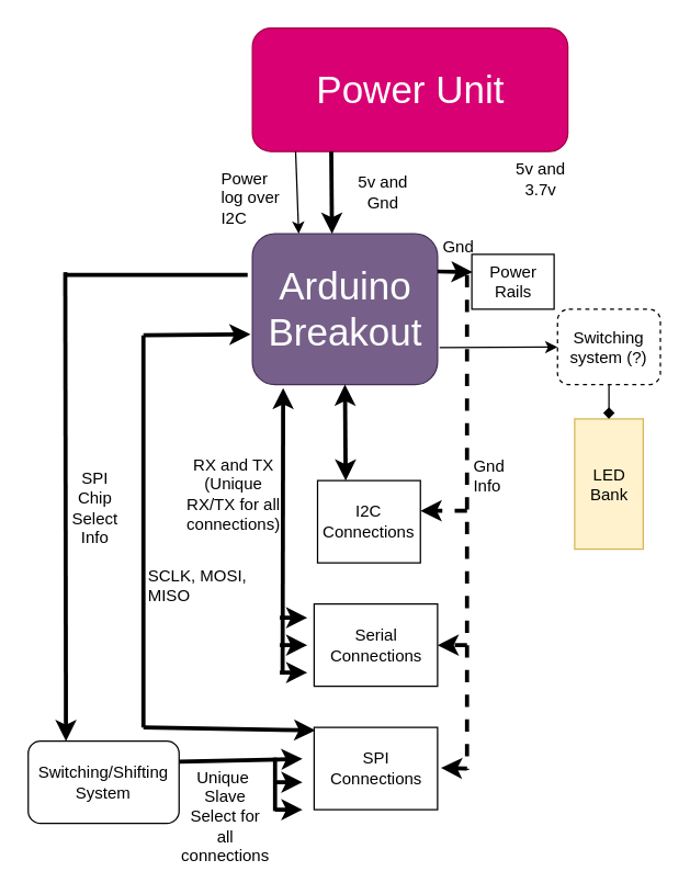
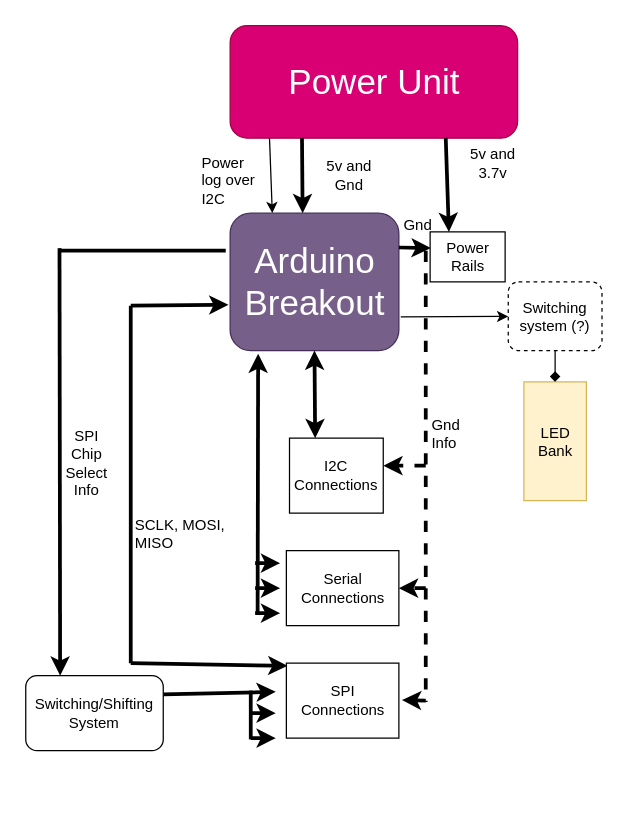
+ <mxCell id="8" value="" style="endArrow=classic;html=1;strokeWidth=3;exitX=0.75;exitY=1;exitDx=0;exitDy=0;entryX=0.25;entryY=0;entryDx=0;entryDy=0;" parent="1" source="3" target="7" edge="1"><mxGeometry width="50" height="50" relative="1" as="geometry"><mxPoint x="33.5" y="380" as="sourcePoint" /><mxPoint x="83.5" y="330" as="targetPoint" /></mxGeometry></mxCell>
- <mxCell id="23" value="RX and TX&lt;br&gt;(Unique RX/TX for all connections)&lt;br&gt;" style="text;html=1;strokeColor=none;fillColor=none;align=center;verticalAlign=middle;whiteSpace=wrap;rounded=0;" parent="1" vertex="1"><mxGeometry x="130" y="330" width="80" height="60" as="geometry" /></mxCell>
- <mxCell id="32" value="Unique&amp;nbsp;&lt;br&gt;Slave Select for all connections&lt;br&gt;" style="text;html=1;strokeColor=none;fillColor=none;align=center;verticalAlign=middle;whiteSpace=wrap;rounded=0;" parent="1" vertex="1"><mxGeometry x="143.5" y="560" width="40" height="70" as="geometry" /></mxCell>
